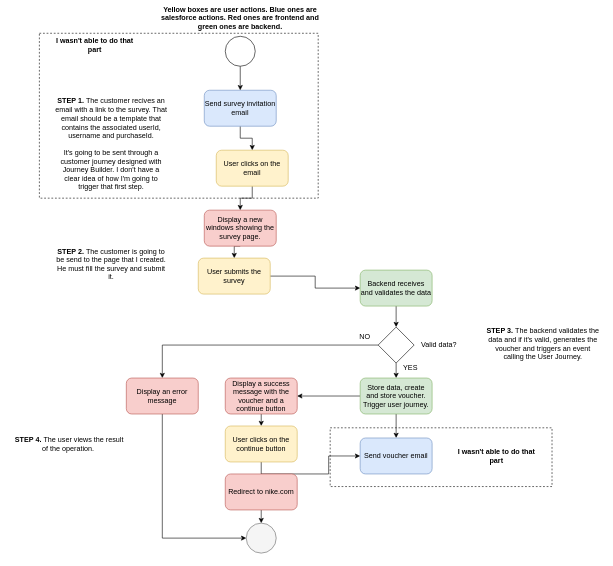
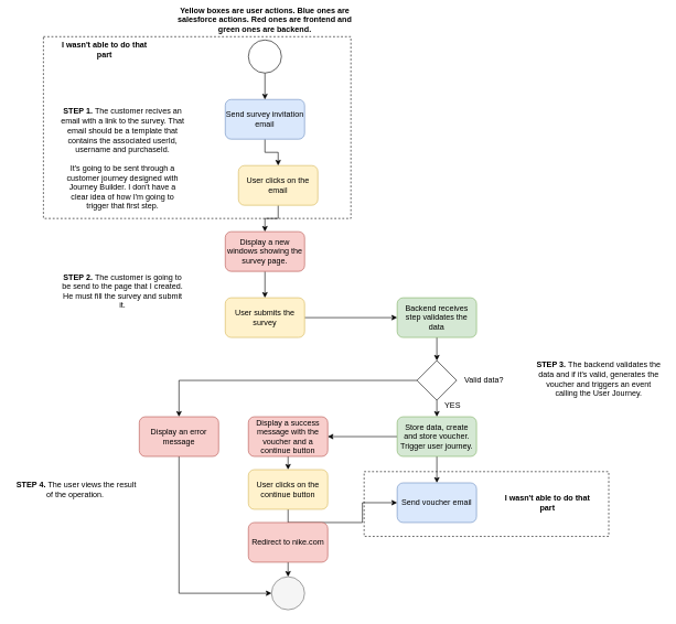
- <mxCell id="14" value="User submits the survey" style="rounded=1;whiteSpace=wrap;html=1;fillColor=#fff2cc;strokeColor=#d6b656;" parent="1" vertex="1"><mxGeometry x="330" y="430" width="120" height="60" as="geometry" /></mxCell>
+ <mxCell id="14" value="User submits the survey" style="rounded=1;whiteSpace=wrap;html=1;fillColor=#fff2cc;strokeColor=#d6b656;" parent="1" vertex="1"><mxGeometry x="340" y="450" width="120" height="60" as="geometry" /></mxCell>
- <mxCell id="17" value="Backend receives and validates the data" style="rounded=1;whiteSpace=wrap;html=1;fillColor=#d5e8d4;strokeColor=#82b366;" parent="1" vertex="1"><mxGeometry x="600" y="450" width="120" height="60" as="geometry" /></mxCell>
+ <mxCell id="17" value="Backend receives step validates the data" style="rounded=1;whiteSpace=wrap;html=1;fillColor=#d5e8d4;strokeColor=#82b366;" parent="1" vertex="1"><mxGeometry x="600" y="450" width="120" height="60" as="geometry" /></mxCell>
- <mxCell id="34" value="NO" style="text;html=1;resizable=0;points=[];autosize=1;align=left;verticalAlign=top;spacingTop=-4;" parent="1" vertex="1"><mxGeometry x="597" y="552" width="30" height="20" as="geometry" /></mxCell>
